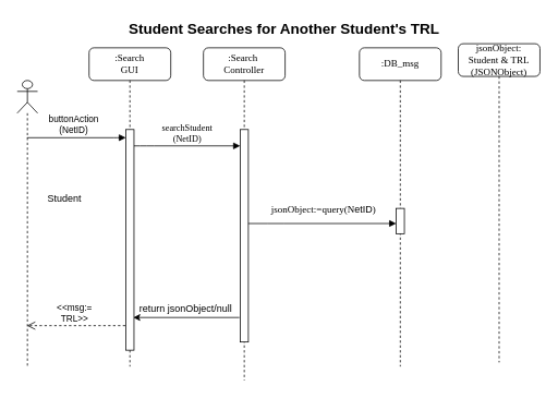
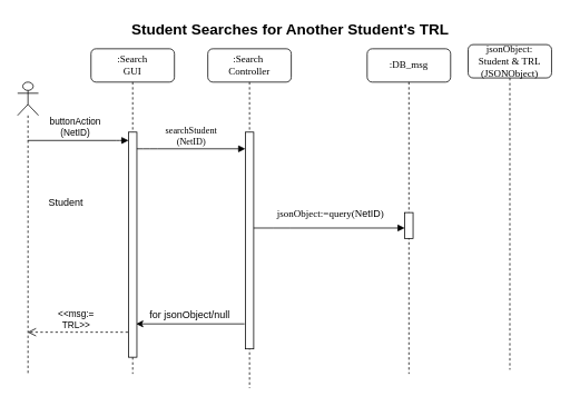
- <mxCell id="15" value="return jsonObject/null" style="text;html=1;align=center;verticalAlign=middle;resizable=0;points=[];autosize=1;" vertex="1" parent="1"><mxGeometry x="164" y="369" width="123" height="18" as="geometry" /></mxCell>
+ <mxCell id="15" value="for jsonObject/null" style="text;html=1;align=center;verticalAlign=middle;resizable=0;points=[];autosize=1;" vertex="1" parent="1"><mxGeometry x="164" y="369" width="123" height="18" as="geometry" /></mxCell>
